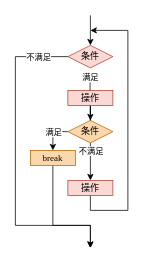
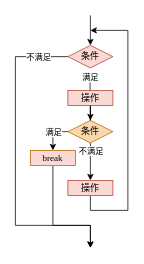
- <mxCell id="8" value="&lt;font face=&quot;consolas&quot;&gt;break&lt;/font&gt;" style="rounded=0;whiteSpace=wrap;html=1;fillColor=#fad7ac;strokeColor=#b46504;" parent="1" vertex="1"><mxGeometry x="40" y="200" width="60" height="20" as="geometry" /></mxCell>
+ <mxCell id="8" value="&lt;font face=&quot;consolas&quot;&gt;break&lt;/font&gt;" style="rounded=0;whiteSpace=wrap;html=1;fillColor=#fad9d5;strokeColor=#b46504;" parent="1" vertex="1"><mxGeometry x="40" y="200" width="60" height="20" as="geometry" /></mxCell>
